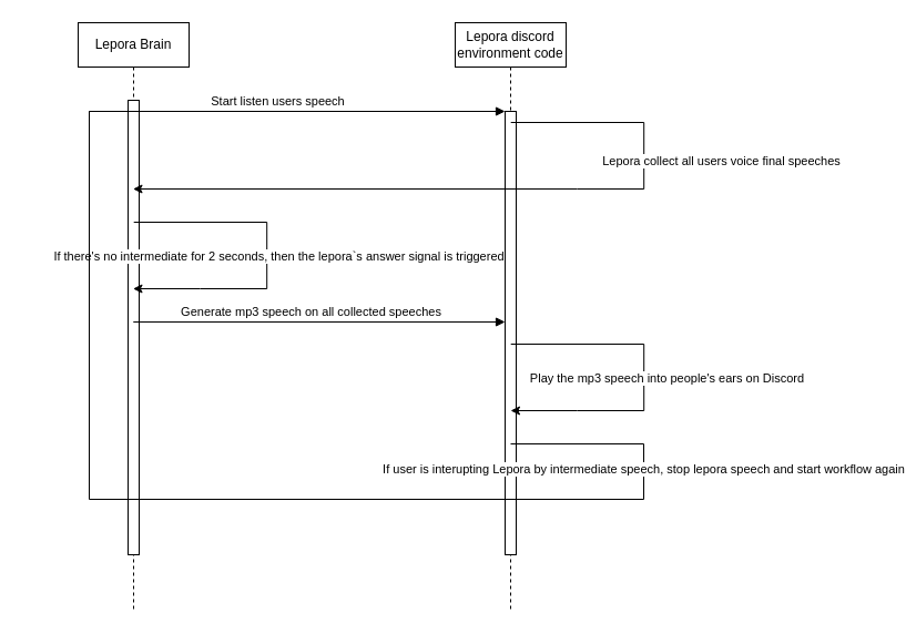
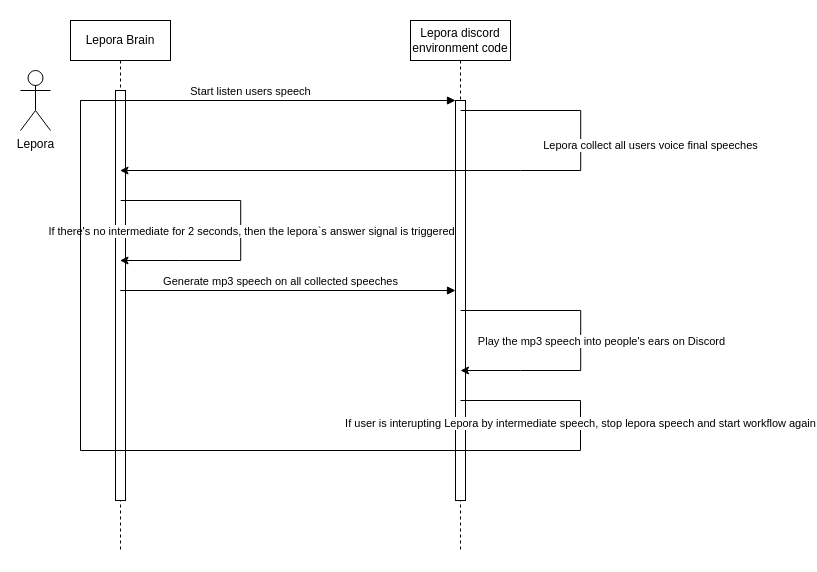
+ <mxCell id="7" value="Lepora" style="shape=umlActor;verticalLabelPosition=bottom;verticalAlign=top;html=1;outlineConnect=0;" vertex="1" parent="1"><mxGeometry x="20" y="70" width="30" height="60" as="geometry" /></mxCell>
